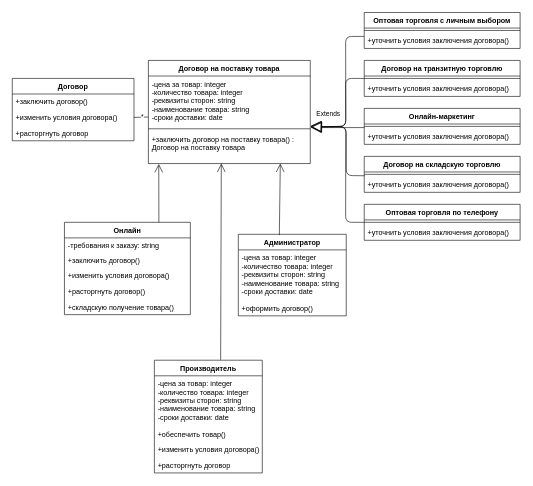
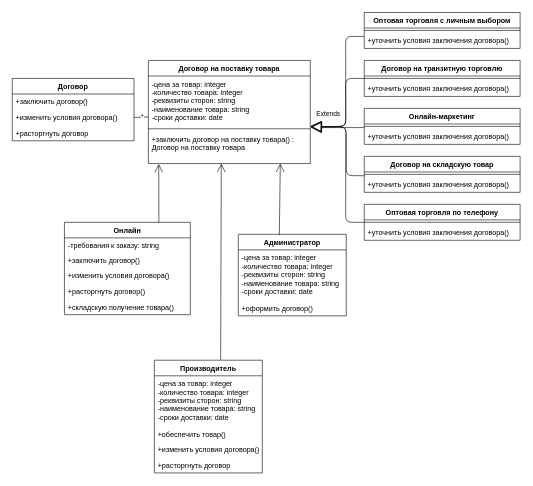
- <mxCell id="21" value="Договор на складскую торговлю" style="swimlane;fontStyle=1;align=center;verticalAlign=top;childLayout=stackLayout;horizontal=1;startSize=26;horizontalStack=0;resizeParent=1;resizeParentMax=0;resizeLast=0;collapsible=1;marginBottom=0;" parent="1" vertex="1"><mxGeometry x="607" y="260" width="260" height="60" as="geometry" /></mxCell>
+ <mxCell id="21" value="Договор на складскую товар" style="swimlane;fontStyle=1;align=center;verticalAlign=top;childLayout=stackLayout;horizontal=1;startSize=26;horizontalStack=0;resizeParent=1;resizeParentMax=0;resizeLast=0;collapsible=1;marginBottom=0;" parent="1" vertex="1"><mxGeometry x="607" y="260" width="260" height="60" as="geometry" /></mxCell>
